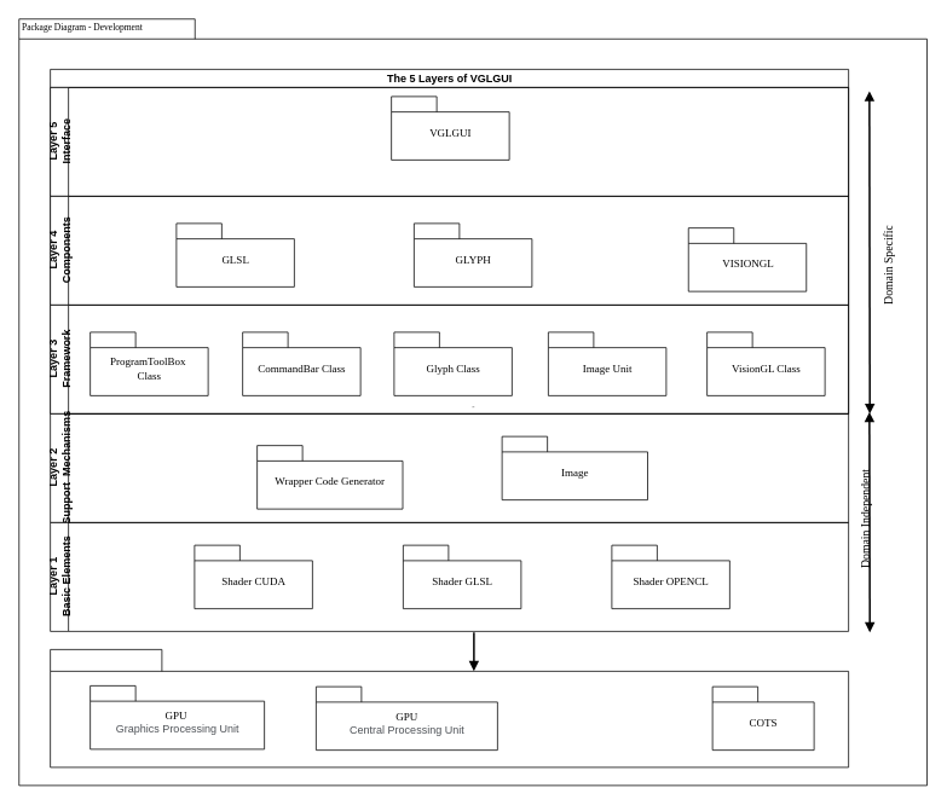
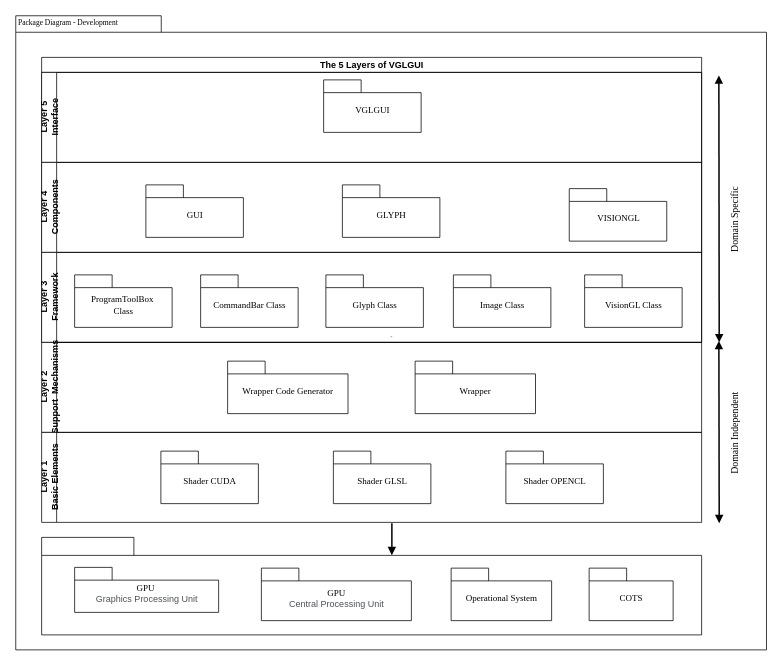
- <mxCell id="30" value="&lt;div style=&quot;text-align: left&quot;&gt;&lt;span style=&quot;font-size: 12px ; font-weight: 400&quot;&gt;GLSL&lt;/span&gt;&lt;/div&gt;" style="shape=folder;fontStyle=1;spacingTop=10;tabWidth=50;tabHeight=17;tabPosition=left;html=1;rounded=0;shadow=0;comic=0;labelBackgroundColor=none;strokeWidth=1;fontFamily=Verdana;fontSize=10;align=center;" vertex="1" parent="1"><mxGeometry x="194" y="246" width="130" height="70" as="geometry" /></mxCell>
+ <mxCell id="30" value="&lt;div style=&quot;text-align: left&quot;&gt;&lt;span style=&quot;font-size: 12px ; font-weight: 400&quot;&gt;GUI&lt;/span&gt;&lt;/div&gt;" style="shape=folder;fontStyle=1;spacingTop=10;tabWidth=50;tabHeight=17;tabPosition=left;html=1;rounded=0;shadow=0;comic=0;labelBackgroundColor=none;strokeWidth=1;fontFamily=Verdana;fontSize=10;align=center;" vertex="1" parent="1"><mxGeometry x="194" y="246" width="130" height="70" as="geometry" /></mxCell>
- <mxCell id="27" value="&lt;div style=&quot;text-align: left&quot;&gt;&lt;span style=&quot;font-size: 12px ; font-weight: 400&quot;&gt;Image Unit&lt;/span&gt;&lt;/div&gt;" style="shape=folder;fontStyle=1;spacingTop=10;tabWidth=50;tabHeight=17;tabPosition=left;html=1;rounded=0;shadow=0;comic=0;labelBackgroundColor=none;strokeWidth=1;fontFamily=Verdana;fontSize=10;align=center;" vertex="1" parent="1"><mxGeometry x="604" y="366" width="130" height="70" as="geometry" /></mxCell>
+ <mxCell id="27" value="&lt;div style=&quot;text-align: left&quot;&gt;&lt;span style=&quot;font-size: 12px ; font-weight: 400&quot;&gt;Image Class&lt;/span&gt;&lt;/div&gt;" style="shape=folder;fontStyle=1;spacingTop=10;tabWidth=50;tabHeight=17;tabPosition=left;html=1;rounded=0;shadow=0;comic=0;labelBackgroundColor=none;strokeWidth=1;fontFamily=Verdana;fontSize=10;align=center;" vertex="1" parent="1"><mxGeometry x="604" y="366" width="130" height="70" as="geometry" /></mxCell>
- <mxCell id="23" value="&lt;font style=&quot;font-size: 12px&quot;&gt;&lt;span style=&quot;font-weight: 400 ; text-align: left&quot;&gt;Image&lt;/span&gt;&lt;/font&gt;" style="shape=folder;fontStyle=1;spacingTop=10;tabWidth=50;tabHeight=17;tabPosition=left;html=1;rounded=0;shadow=0;comic=0;labelBackgroundColor=none;strokeWidth=1;fontFamily=Verdana;fontSize=10;align=center;" vertex="1" parent="1"><mxGeometry x="553" y="481" width="160.5" height="70" as="geometry" /></mxCell>
+ <mxCell id="23" value="&lt;font style=&quot;font-size: 12px&quot;&gt;&lt;span style=&quot;font-weight: 400 ; text-align: left&quot;&gt;Wrapper&lt;/span&gt;&lt;/font&gt;" style="shape=folder;fontStyle=1;spacingTop=10;tabWidth=50;tabHeight=17;tabPosition=left;html=1;rounded=0;shadow=0;comic=0;labelBackgroundColor=none;strokeWidth=1;fontFamily=Verdana;fontSize=10;align=center;" vertex="1" parent="1"><mxGeometry x="553" y="481" width="160.5" height="70" as="geometry" /></mxCell>
- <mxCell id="22" value="&lt;font style=&quot;font-size: 12px&quot;&gt;&lt;span style=&quot;font-weight: 400 ; text-align: left&quot;&gt;Wrapper&amp;nbsp;&lt;/span&gt;&lt;span style=&quot;font-weight: 400 ; text-align: left&quot;&gt;Code&amp;nbsp;Generator&lt;/span&gt;&lt;/font&gt;" style="shape=folder;fontStyle=1;spacingTop=10;tabWidth=50;tabHeight=17;tabPosition=left;html=1;rounded=0;shadow=0;comic=0;labelBackgroundColor=none;strokeWidth=1;fontFamily=Verdana;fontSize=10;align=center;" vertex="1" parent="1"><mxGeometry x="283" y="491" width="160.5" height="70" as="geometry" /></mxCell>
+ <mxCell id="22" value="&lt;font style=&quot;font-size: 12px&quot;&gt;&lt;span style=&quot;font-weight: 400 ; text-align: left&quot;&gt;Wrapper&amp;nbsp;&lt;/span&gt;&lt;span style=&quot;font-weight: 400 ; text-align: left&quot;&gt;Code&amp;nbsp;Generator&lt;/span&gt;&lt;/font&gt;" style="shape=folder;fontStyle=1;spacingTop=10;tabWidth=50;tabHeight=17;tabPosition=left;html=1;rounded=0;shadow=0;comic=0;labelBackgroundColor=none;strokeWidth=1;fontFamily=Verdana;fontSize=10;align=center;" vertex="1" parent="1"><mxGeometry x="303" y="481" width="160.5" height="70" as="geometry" /></mxCell>
- <mxCell id="19" value="Domain Independent" style="text;strokeColor=none;align=center;verticalAlign=middle;spacingLeft=4;spacingRight=7;overflow=hidden;rotatable=0;points=[[0,0.5],[1,0.5]];portConstraint=eastwest;rounded=0;shadow=0;comic=0;fontFamily=Verdana;fontSize=13;html=1;spacing=2;labelPosition=center;verticalLabelPosition=middle;horizontal=0;" vertex="1" parent="1"><mxGeometry x="943" y="476" width="20" height="190" as="geometry" /></mxCell>
+ <mxCell id="19" value="Domain Independent" style="text;strokeColor=none;align=center;verticalAlign=middle;spacingLeft=4;spacingRight=7;overflow=hidden;rotatable=0;points=[[0,0.5],[1,0.5]];portConstraint=eastwest;rounded=0;shadow=0;comic=0;fontFamily=Verdana;fontSize=13;html=1;spacing=2;labelPosition=center;verticalLabelPosition=middle;horizontal=0;" vertex="1" parent="1"><mxGeometry x="968" y="481" width="20" height="190" as="geometry" /></mxCell>
- <mxCell id="8" value="&lt;font style=&quot;font-size: 12px&quot;&gt;&lt;span style=&quot;font-weight: 400 ; text-align: left&quot;&gt;GPU&amp;nbsp;&lt;/span&gt;&lt;br style=&quot;font-weight: 400 ; text-align: left&quot;&gt;&lt;span style=&quot;font-weight: 400 ; text-align: left ; color: rgb(77 , 81 , 86) ; font-family: &amp;#34;arial&amp;#34; , sans-serif ; background-color: rgb(255 , 255 , 255)&quot;&gt;Graphics Processing Unit&lt;/span&gt;&lt;/font&gt;" style="shape=folder;fontStyle=1;spacingTop=10;tabWidth=50;tabHeight=17;tabPosition=left;html=1;rounded=0;shadow=0;comic=0;labelBackgroundColor=none;strokeWidth=1;fontFamily=Verdana;fontSize=10;align=center;" parent="1" vertex="1"><mxGeometry x="99" y="756" width="192" height="70" as="geometry" /></mxCell>
+ <mxCell id="8" value="&lt;font style=&quot;font-size: 12px&quot;&gt;&lt;span style=&quot;font-weight: 400 ; text-align: left&quot;&gt;GPU&amp;nbsp;&lt;/span&gt;&lt;br style=&quot;font-weight: 400 ; text-align: left&quot;&gt;&lt;span style=&quot;font-weight: 400 ; text-align: left ; color: rgb(77 , 81 , 86) ; font-family: &amp;#34;arial&amp;#34; , sans-serif ; background-color: rgb(255 , 255 , 255)&quot;&gt;Graphics Processing Unit&lt;/span&gt;&lt;/font&gt;" style="shape=folder;fontStyle=1;spacingTop=10;tabWidth=50;tabHeight=17;tabPosition=left;html=1;rounded=0;shadow=0;comic=0;labelBackgroundColor=none;strokeWidth=1;fontFamily=Verdana;fontSize=10;align=center;" parent="1" vertex="1"><mxGeometry x="99" y="756" width="192" height="60" as="geometry" /></mxCell>
+ <mxCell id="12" value="&lt;span style=&quot;font-weight: normal&quot;&gt;&lt;font style=&quot;font-size: 12px&quot;&gt;Operational System&lt;/font&gt;&lt;/span&gt;" style="shape=folder;fontStyle=1;spacingTop=10;tabWidth=50;tabHeight=17;tabPosition=left;html=1;rounded=0;shadow=0;comic=0;labelBackgroundColor=none;strokeWidth=1;fontFamily=Verdana;fontSize=10;align=center;" vertex="1" parent="1"><mxGeometry x="601" y="757" width="134" height="70" as="geometry" /></mxCell>
